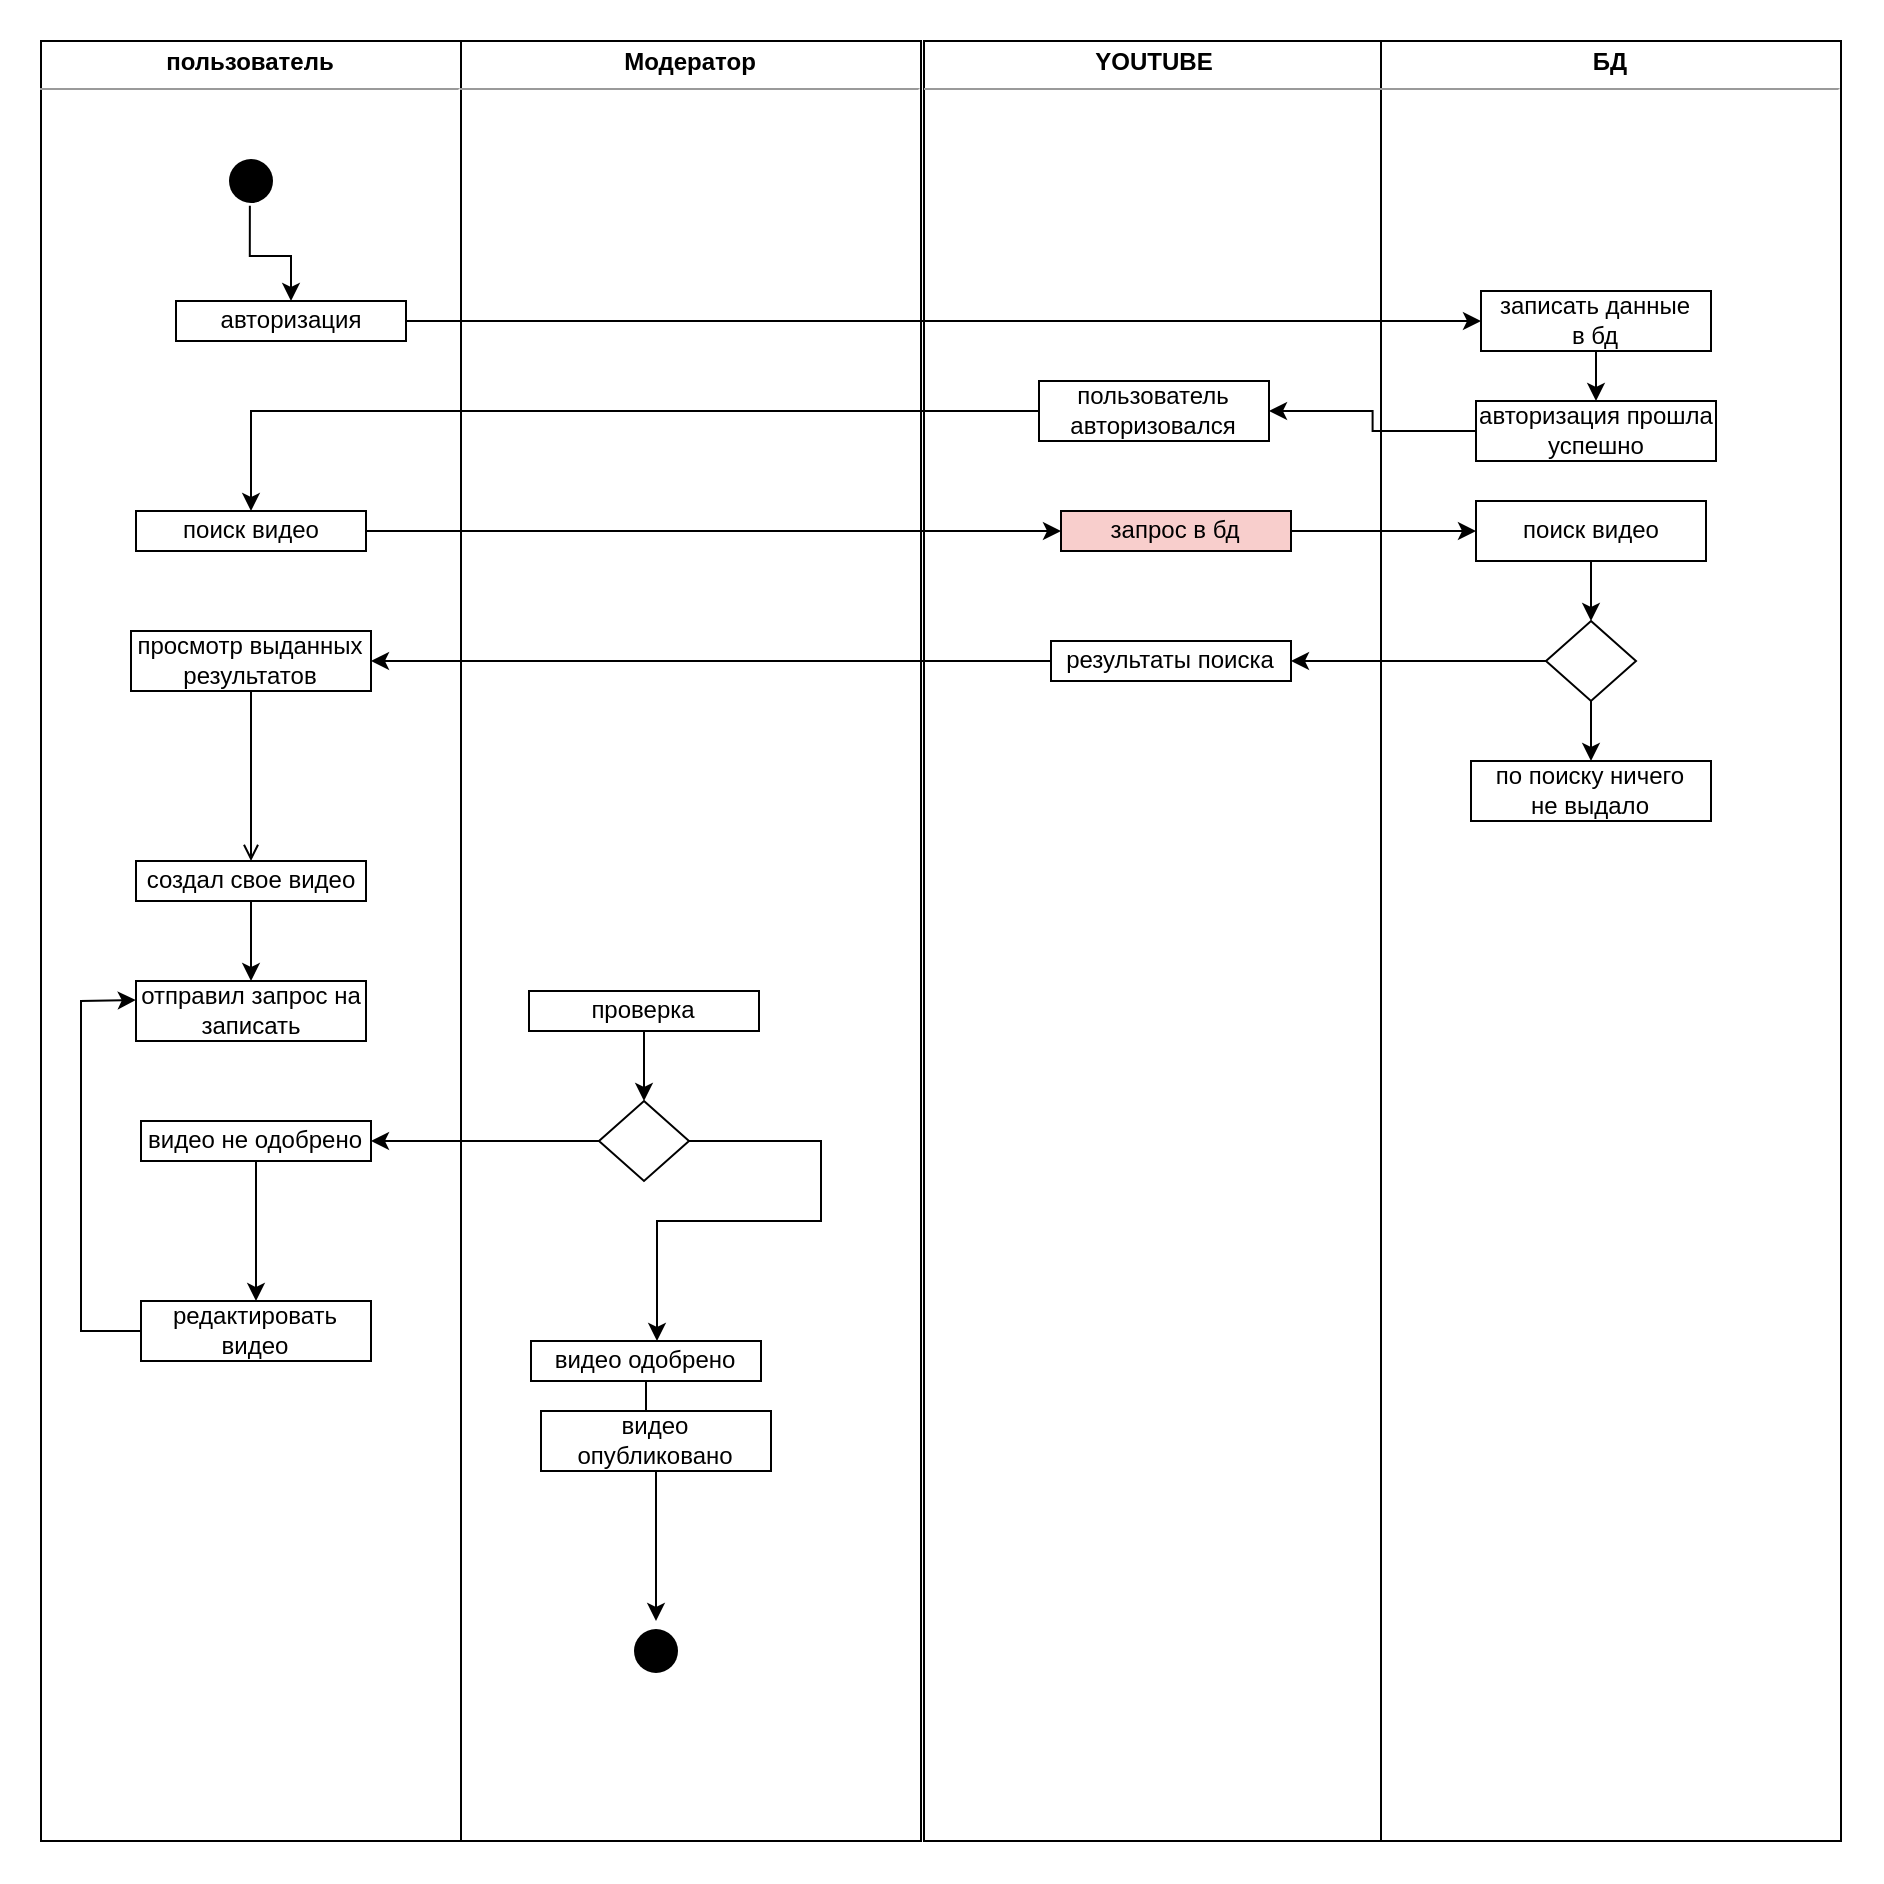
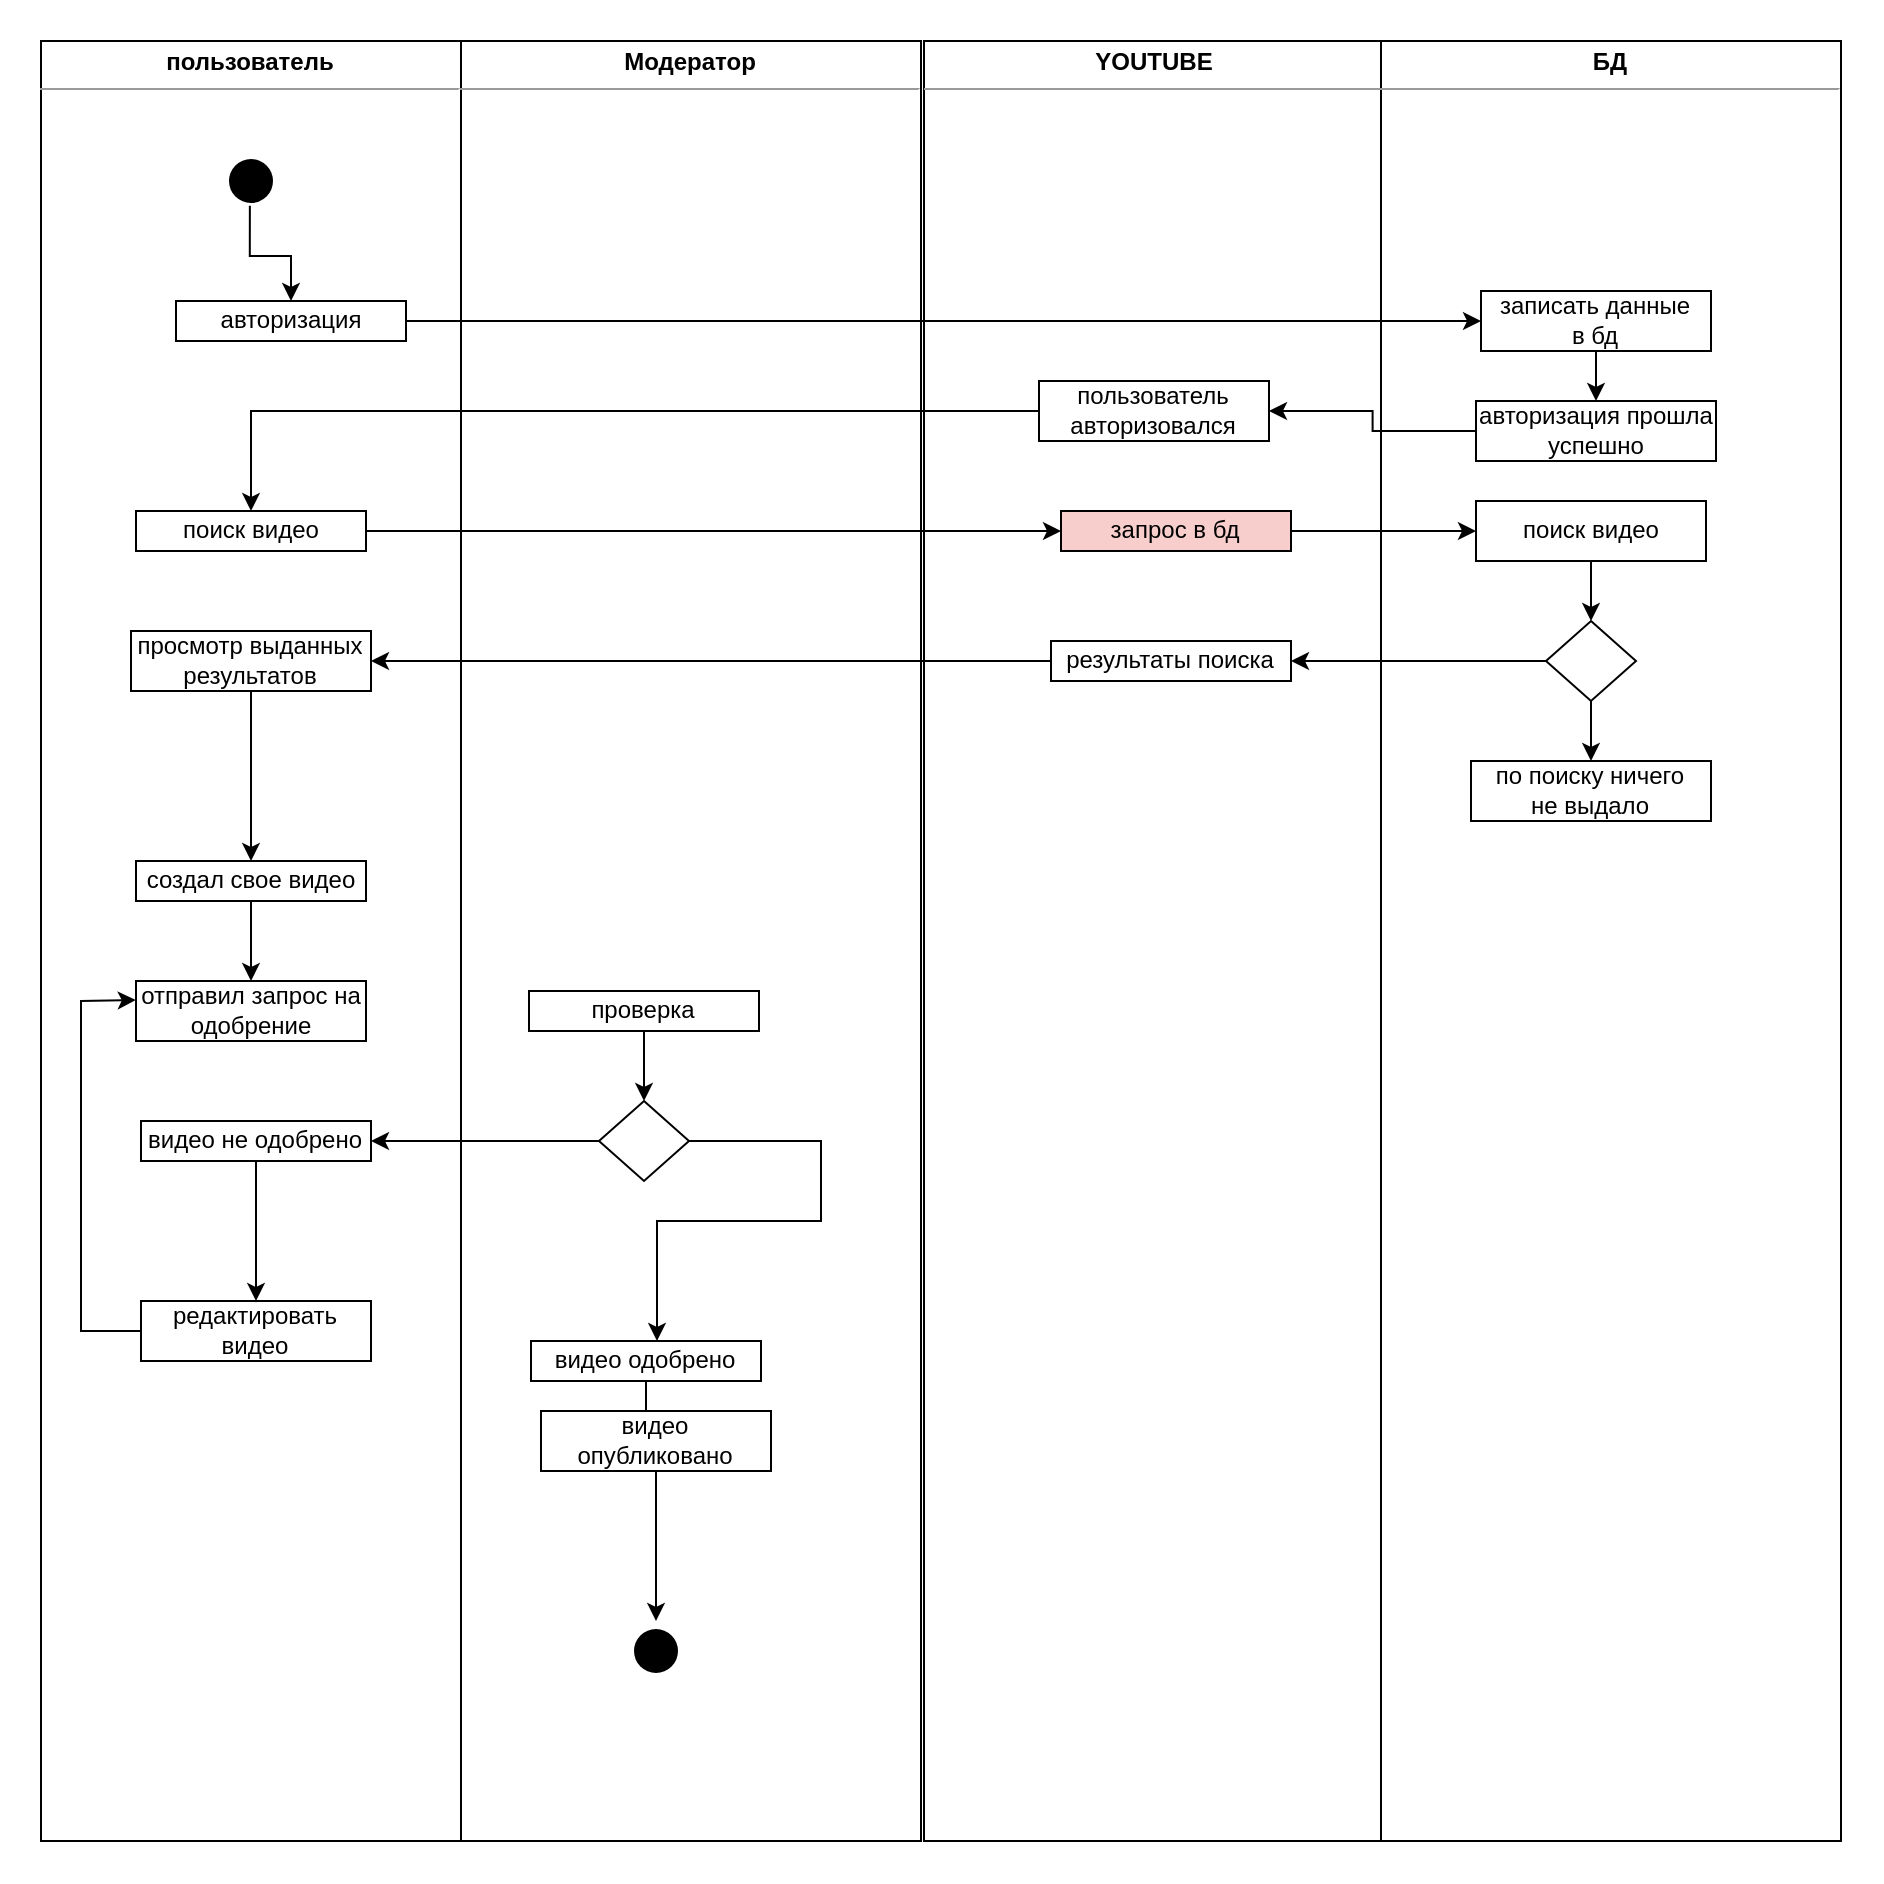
- <mxCell id="45" style="edgeStyle=orthogonalEdgeStyle;rounded=0;orthogonalLoop=1;jettySize=auto;html=1;strokeColor=#000000;endArrow=open;" parent="1" source="46" target="8" edge="1"><mxGeometry relative="1" as="geometry" /></mxCell>
+ <mxCell id="45" style="edgeStyle=orthogonalEdgeStyle;rounded=0;orthogonalLoop=1;jettySize=auto;html=1;strokeColor=#000000;" parent="1" source="46" target="8" edge="1"><mxGeometry relative="1" as="geometry" /></mxCell>
- <mxCell id="10" value="отправил запрос на записать" style="rounded=0;whiteSpace=wrap;html=1;" parent="1" vertex="1"><mxGeometry x="67.5" y="490" width="115" height="30" as="geometry" /></mxCell>
+ <mxCell id="10" value="отправил запрос на одобрение" style="rounded=0;whiteSpace=wrap;html=1;" parent="1" vertex="1"><mxGeometry x="67.5" y="490" width="115" height="30" as="geometry" /></mxCell>
